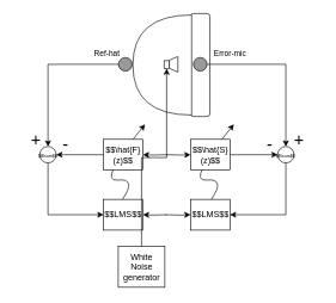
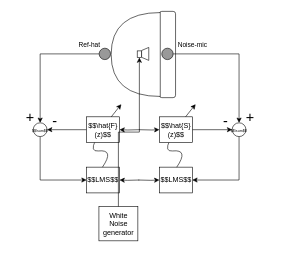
- <mxCell id="11" value="&lt;span style=&quot;font-size: 11px&quot;&gt;Error-mic&lt;/span&gt;" style="text;html=1;strokeColor=none;fillColor=none;align=center;verticalAlign=middle;whiteSpace=wrap;rounded=0;fontSize=6;" parent="1" vertex="1"><mxGeometry x="291" y="59" width="60" height="30" as="geometry" /></mxCell>
+ <mxCell id="11" value="&lt;span style=&quot;font-size: 11px&quot;&gt;Noise-mic&lt;/span&gt;" style="text;html=1;strokeColor=none;fillColor=none;align=center;verticalAlign=middle;whiteSpace=wrap;rounded=0;fontSize=6;" parent="1" vertex="1"><mxGeometry x="291" y="59" width="60" height="30" as="geometry" /></mxCell>
